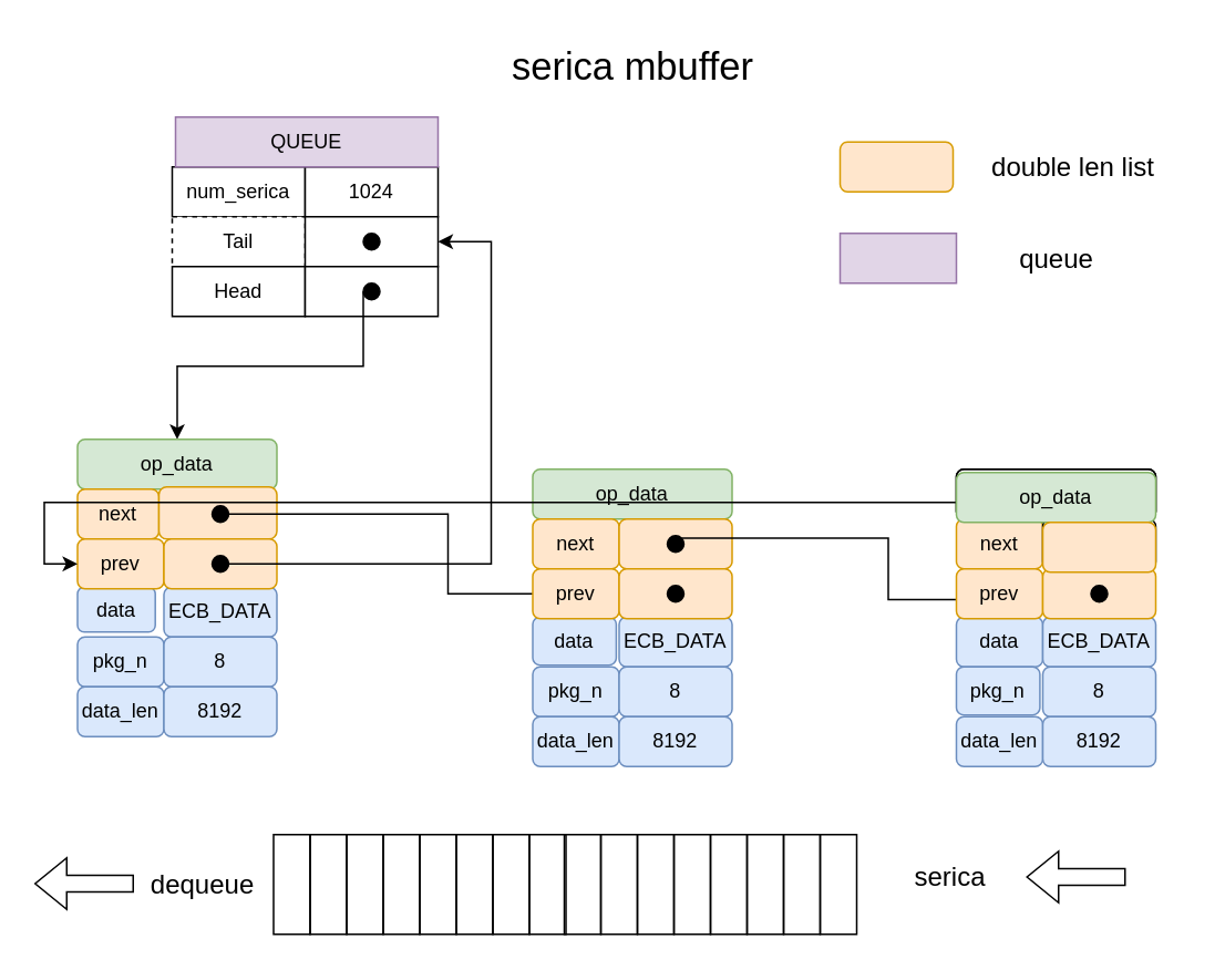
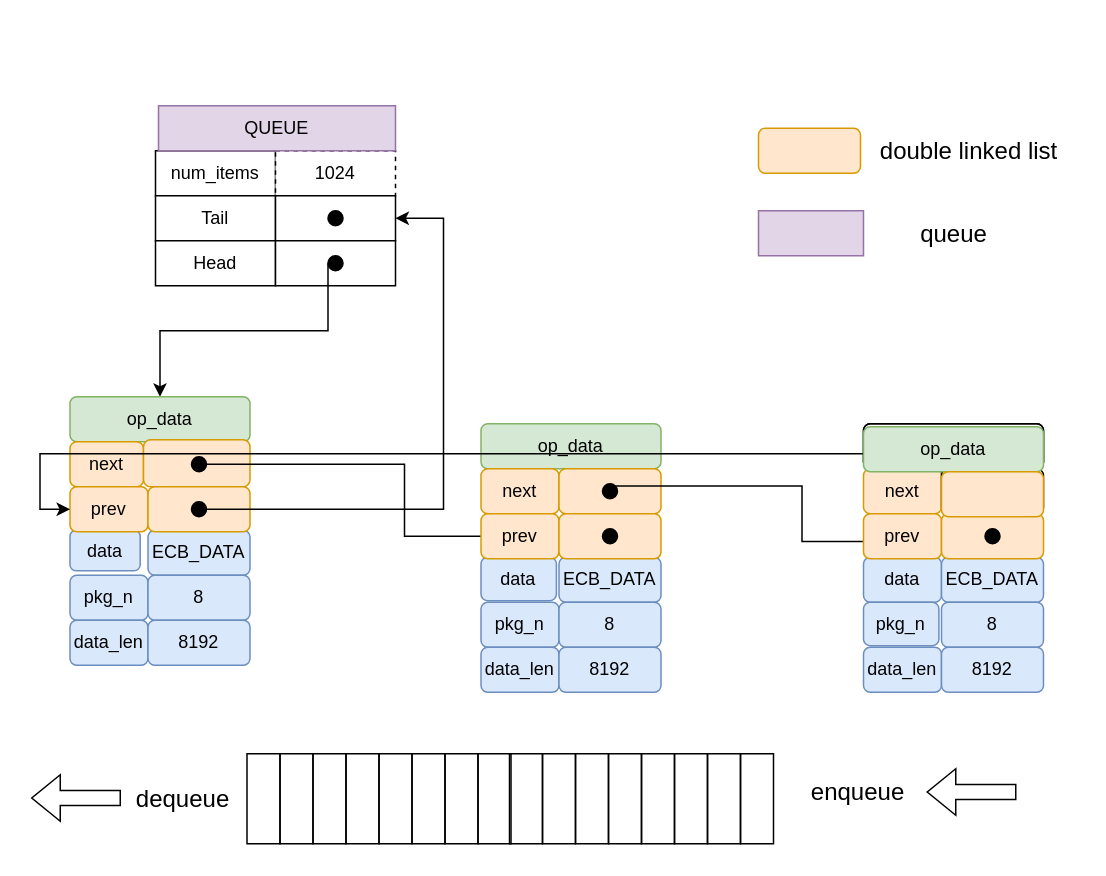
- <mxCell id="82" value="serica mbuffer" style="text;html=1;align=center;verticalAlign=middle;resizable=0;points=[];autosize=1;strokeColor=none;fillColor=none;fontSize=23;" vertex="1" parent="1"><mxGeometry x="295" y="20" width="170" height="40" as="geometry" /></mxCell>
- <mxCell id="78" value="double len list" style="text;html=1;align=center;verticalAlign=middle;resizable=0;points=[];autosize=1;strokeColor=none;fillColor=none;fontSize=16;" vertex="1" parent="1"><mxGeometry x="575" y="85" width="140" height="30" as="geometry" /></mxCell>
+ <mxCell id="78" value="double linked list" style="text;html=1;align=center;verticalAlign=middle;resizable=0;points=[];autosize=1;strokeColor=none;fillColor=none;fontSize=16;" vertex="1" parent="1"><mxGeometry x="575" y="85" width="140" height="30" as="geometry" /></mxCell>
- <mxCell id="2" value="num_serica" style="rounded=0;whiteSpace=wrap;html=1;" vertex="1" parent="1"><mxGeometry x="103" y="100" width="80" height="30" as="geometry" /></mxCell>
+ <mxCell id="2" value="num_items" style="rounded=0;whiteSpace=wrap;html=1;" vertex="1" parent="1"><mxGeometry x="103" y="100" width="80" height="30" as="geometry" /></mxCell>
- <mxCell id="3" value="1024" style="rounded=0;whiteSpace=wrap;html=1;" vertex="1" parent="1"><mxGeometry x="183" y="100" width="80" height="30" as="geometry" /></mxCell>
+ <mxCell id="3" value="1024" style="rounded=0;whiteSpace=wrap;html=1;dashed=1;" vertex="1" parent="1"><mxGeometry x="183" y="100" width="80" height="30" as="geometry" /></mxCell>
- <mxCell id="4" value="Tail" style="rounded=0;whiteSpace=wrap;html=1;dashed=1;" vertex="1" parent="1"><mxGeometry x="103" y="130" width="80" height="30" as="geometry" /></mxCell>
+ <mxCell id="4" value="Tail" style="rounded=0;whiteSpace=wrap;html=1;" vertex="1" parent="1"><mxGeometry x="103" y="130" width="80" height="30" as="geometry" /></mxCell>
- <mxCell id="71" value="serica" style="text;html=1;align=center;verticalAlign=middle;resizable=0;points=[];autosize=1;strokeColor=none;fillColor=none;fontSize=16;" vertex="1" parent="1"><mxGeometry x="526" y="512" width="90" height="30" as="geometry" /></mxCell>
+ <mxCell id="71" value="enqueue" style="text;html=1;align=center;verticalAlign=middle;resizable=0;points=[];autosize=1;strokeColor=none;fillColor=none;fontSize=16;" vertex="1" parent="1"><mxGeometry x="526" y="512" width="90" height="30" as="geometry" /></mxCell>
